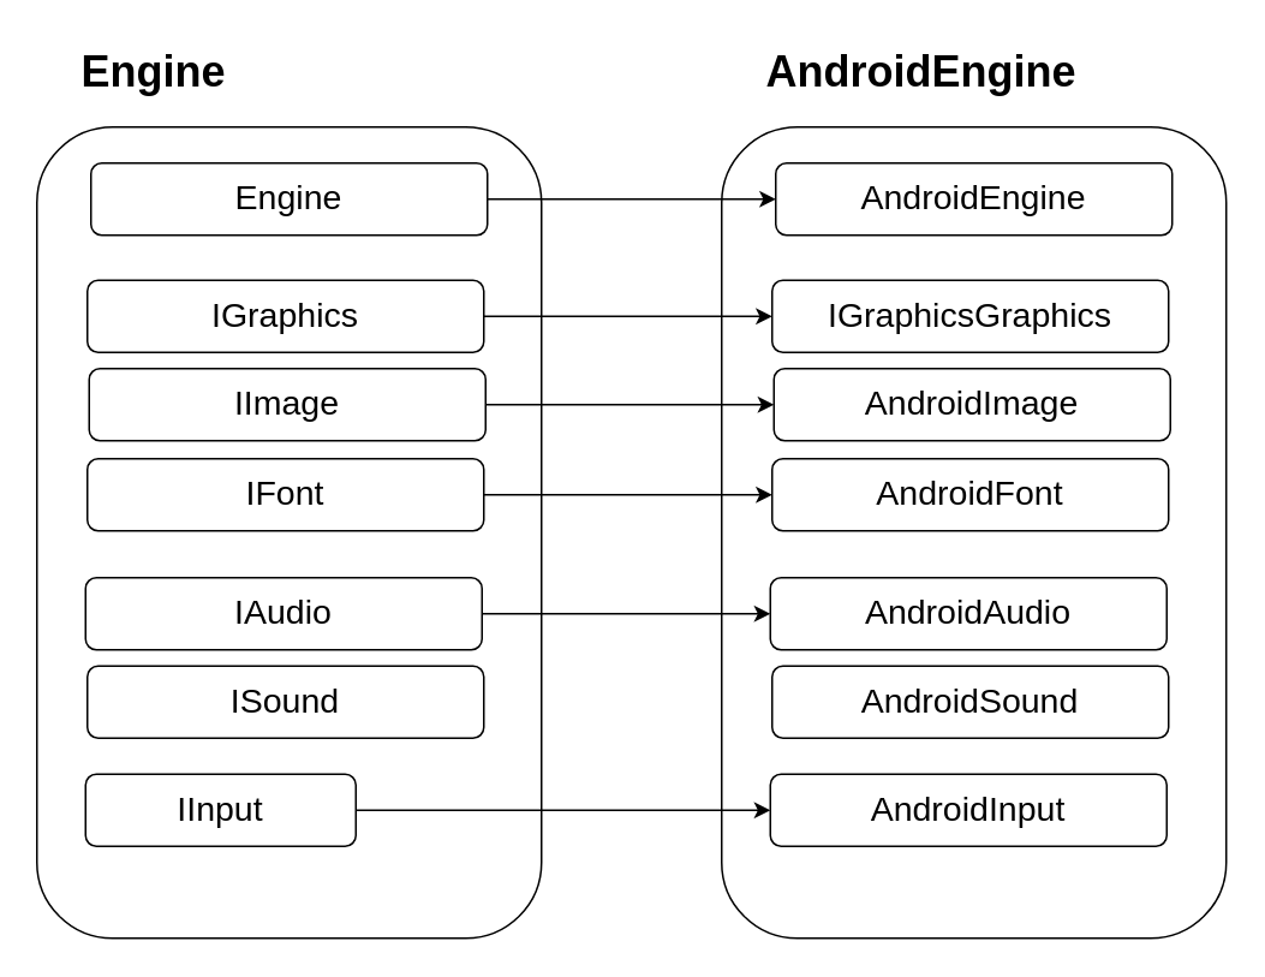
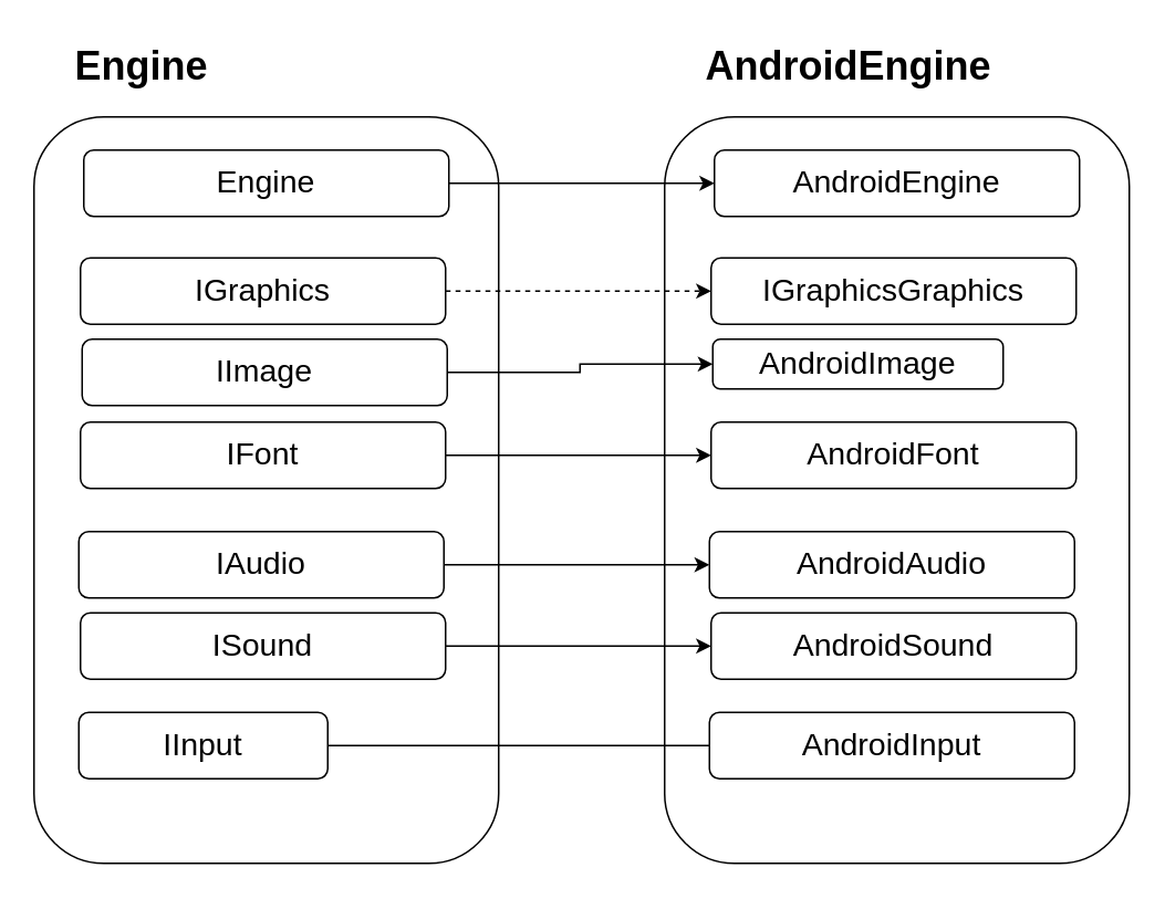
- <mxCell id="7" style="edgeStyle=orthogonalEdgeStyle;rounded=0;orthogonalLoop=1;jettySize=auto;html=1;exitX=1;exitY=0.5;exitDx=0;exitDy=0;entryX=0;entryY=0.5;entryDx=0;entryDy=0;" edge="1" parent="1" source="8" target="21"><mxGeometry relative="1" as="geometry" /></mxCell>
+ <mxCell id="7" style="edgeStyle=orthogonalEdgeStyle;rounded=0;orthogonalLoop=1;jettySize=auto;html=1;exitX=1;exitY=0.5;exitDx=0;exitDy=0;entryX=0;entryY=0.5;entryDx=0;entryDy=0;dashed=1;" edge="1" parent="1" source="8" target="21"><mxGeometry relative="1" as="geometry" /></mxCell>
- <mxCell id="22" value="&lt;span style=&quot;font-size: 19px;&quot;&gt;Android&lt;/span&gt;&lt;span style=&quot;font-size: 19px;&quot;&gt;Image&lt;/span&gt;" style="rounded=1;whiteSpace=wrap;html=1;" vertex="1" parent="1"><mxGeometry x="429" y="204" width="220" height="40" as="geometry" /></mxCell>
+ <mxCell id="22" value="&lt;span style=&quot;font-size: 19px;&quot;&gt;Android&lt;/span&gt;&lt;span style=&quot;font-size: 19px;&quot;&gt;Image&lt;/span&gt;" style="rounded=1;whiteSpace=wrap;html=1;" vertex="1" parent="1"><mxGeometry x="429" y="204" width="175" height="30" as="geometry" /></mxCell>
+ <mxCell id="15" style="edgeStyle=orthogonalEdgeStyle;rounded=0;orthogonalLoop=1;jettySize=auto;html=1;exitX=1;exitY=0.5;exitDx=0;exitDy=0;" edge="1" parent="1" source="16" target="25"><mxGeometry relative="1" as="geometry" /></mxCell>
- <mxCell id="17" style="edgeStyle=orthogonalEdgeStyle;rounded=0;orthogonalLoop=1;jettySize=auto;html=1;exitX=1;exitY=0.5;exitDx=0;exitDy=0;entryX=0;entryY=0.5;entryDx=0;entryDy=0;" edge="1" parent="1" source="18" target="26"><mxGeometry relative="1" as="geometry" /></mxCell>
+ <mxCell id="17" style="edgeStyle=orthogonalEdgeStyle;rounded=0;orthogonalLoop=1;jettySize=auto;html=1;exitX=1;exitY=0.5;exitDx=0;exitDy=0;entryX=0;entryY=0.5;entryDx=0;entryDy=0;endArrow=none;" edge="1" parent="1" source="18" target="26"><mxGeometry relative="1" as="geometry" /></mxCell>
